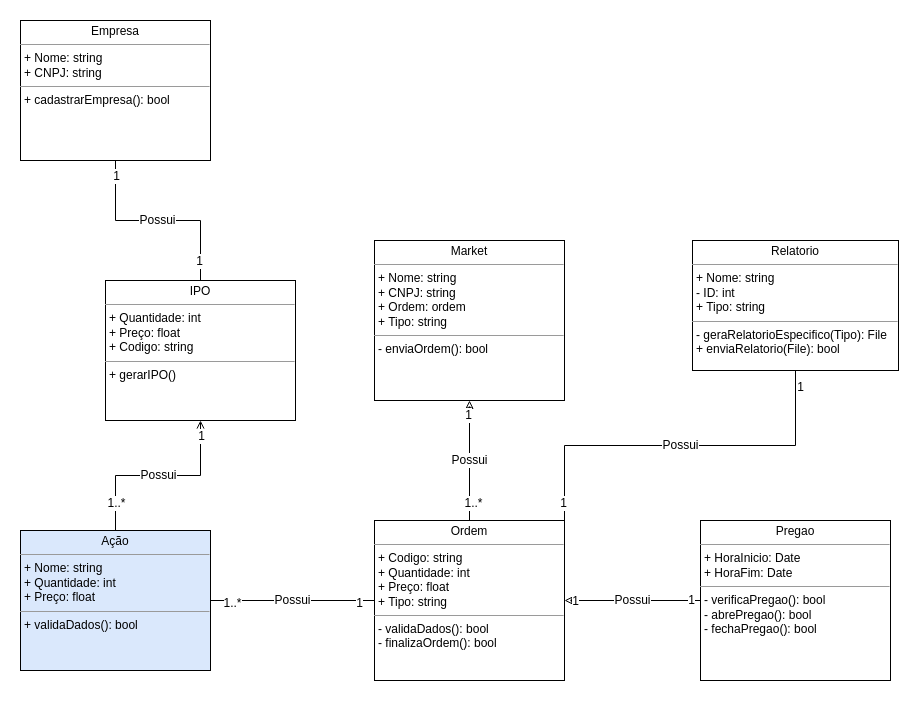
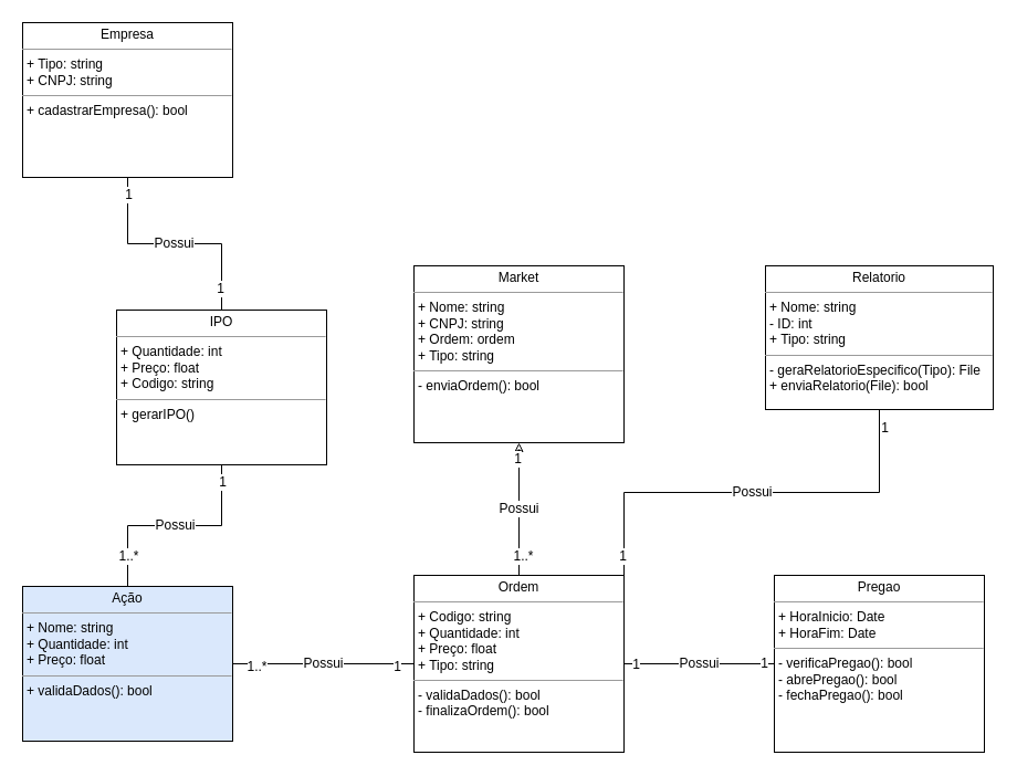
- <mxCell id="10" value="&lt;p style=&quot;margin: 0px ; margin-top: 4px ; text-align: center&quot;&gt;Empresa&lt;/p&gt;&lt;hr size=&quot;1&quot;&gt;&lt;p style=&quot;margin: 0px ; margin-left: 4px&quot;&gt;+ Nome: string&lt;/p&gt;&lt;p style=&quot;margin: 0px ; margin-left: 4px&quot;&gt;+ CNPJ: string&lt;/p&gt;&lt;hr size=&quot;1&quot;&gt;&lt;p style=&quot;margin: 0px ; margin-left: 4px&quot;&gt;+ cadastrarEmpresa(): bool&lt;br&gt;&lt;br&gt;&lt;/p&gt;" style="verticalAlign=top;align=left;overflow=fill;fontSize=12;fontFamily=Helvetica;html=1;" vertex="1" parent="1"><mxGeometry x="20" y="20" width="190" height="140" as="geometry" /></mxCell>
+ <mxCell id="10" value="&lt;p style=&quot;margin: 0px ; margin-top: 4px ; text-align: center&quot;&gt;Empresa&lt;/p&gt;&lt;hr size=&quot;1&quot;&gt;&lt;p style=&quot;margin: 0px ; margin-left: 4px&quot;&gt;+ Tipo: string&lt;/p&gt;&lt;p style=&quot;margin: 0px ; margin-left: 4px&quot;&gt;+ CNPJ: string&lt;/p&gt;&lt;hr size=&quot;1&quot;&gt;&lt;p style=&quot;margin: 0px ; margin-left: 4px&quot;&gt;+ cadastrarEmpresa(): bool&lt;br&gt;&lt;br&gt;&lt;/p&gt;" style="verticalAlign=top;align=left;overflow=fill;fontSize=12;fontFamily=Helvetica;html=1;" vertex="1" parent="1"><mxGeometry x="20" y="20" width="190" height="140" as="geometry" /></mxCell>
- <mxCell id="2" value="Possui" style="edgeStyle=orthogonalEdgeStyle;rounded=0;orthogonalLoop=1;jettySize=auto;html=1;fontSize=12;endArrow=open;endFill=0;" edge="1" parent="1" source="5" target="9"><mxGeometry relative="1" as="geometry" /></mxCell>
+ <mxCell id="2" value="Possui" style="edgeStyle=orthogonalEdgeStyle;rounded=0;orthogonalLoop=1;jettySize=auto;html=1;fontSize=12;endArrow=none;endFill=0;" edge="1" parent="1" source="5" target="9"><mxGeometry relative="1" as="geometry" /></mxCell>
- <mxCell id="21" value="Possui" style="edgeStyle=orthogonalEdgeStyle;rounded=0;orthogonalLoop=1;jettySize=auto;html=1;entryX=1;entryY=0.5;entryDx=0;entryDy=0;fontSize=12;endArrow=classic;endFill=0;" edge="1" parent="1" source="24" target="20"><mxGeometry relative="1" as="geometry" /></mxCell>
+ <mxCell id="21" value="Possui" style="edgeStyle=orthogonalEdgeStyle;rounded=0;orthogonalLoop=1;jettySize=auto;html=1;entryX=1;entryY=0.5;entryDx=0;entryDy=0;fontSize=12;endArrow=none;endFill=0;" edge="1" parent="1" source="24" target="20"><mxGeometry relative="1" as="geometry" /></mxCell>
